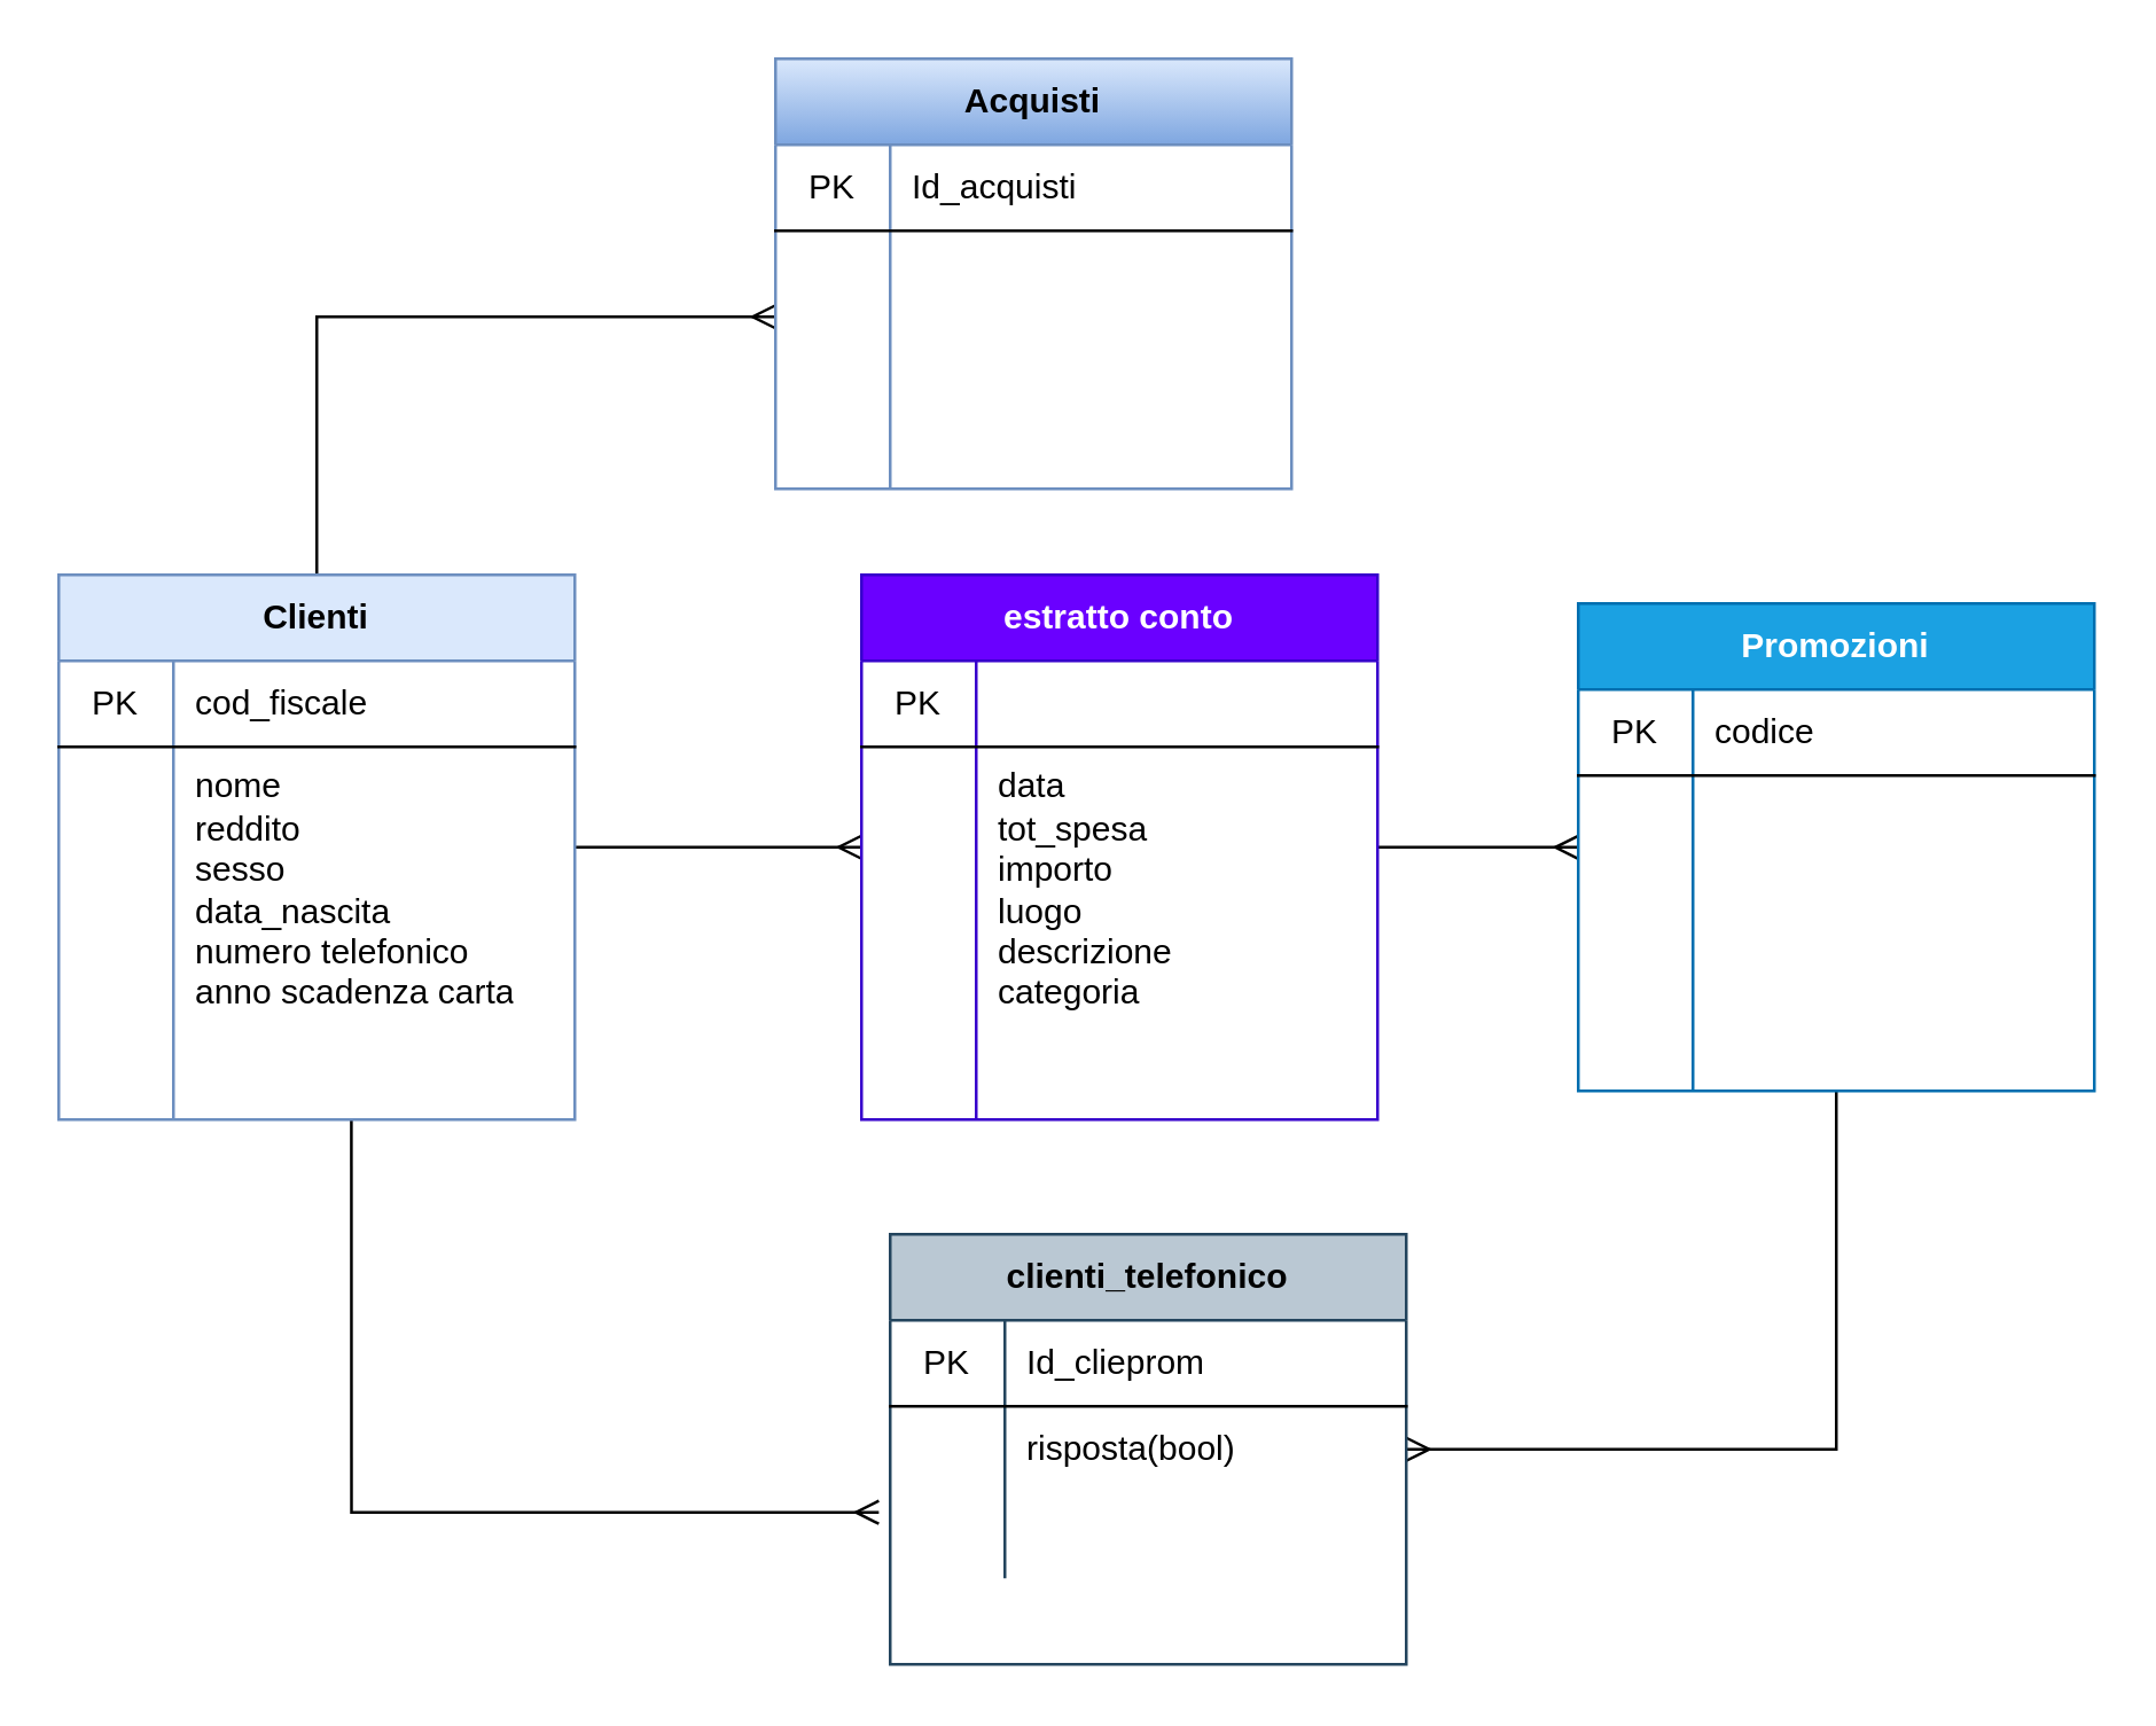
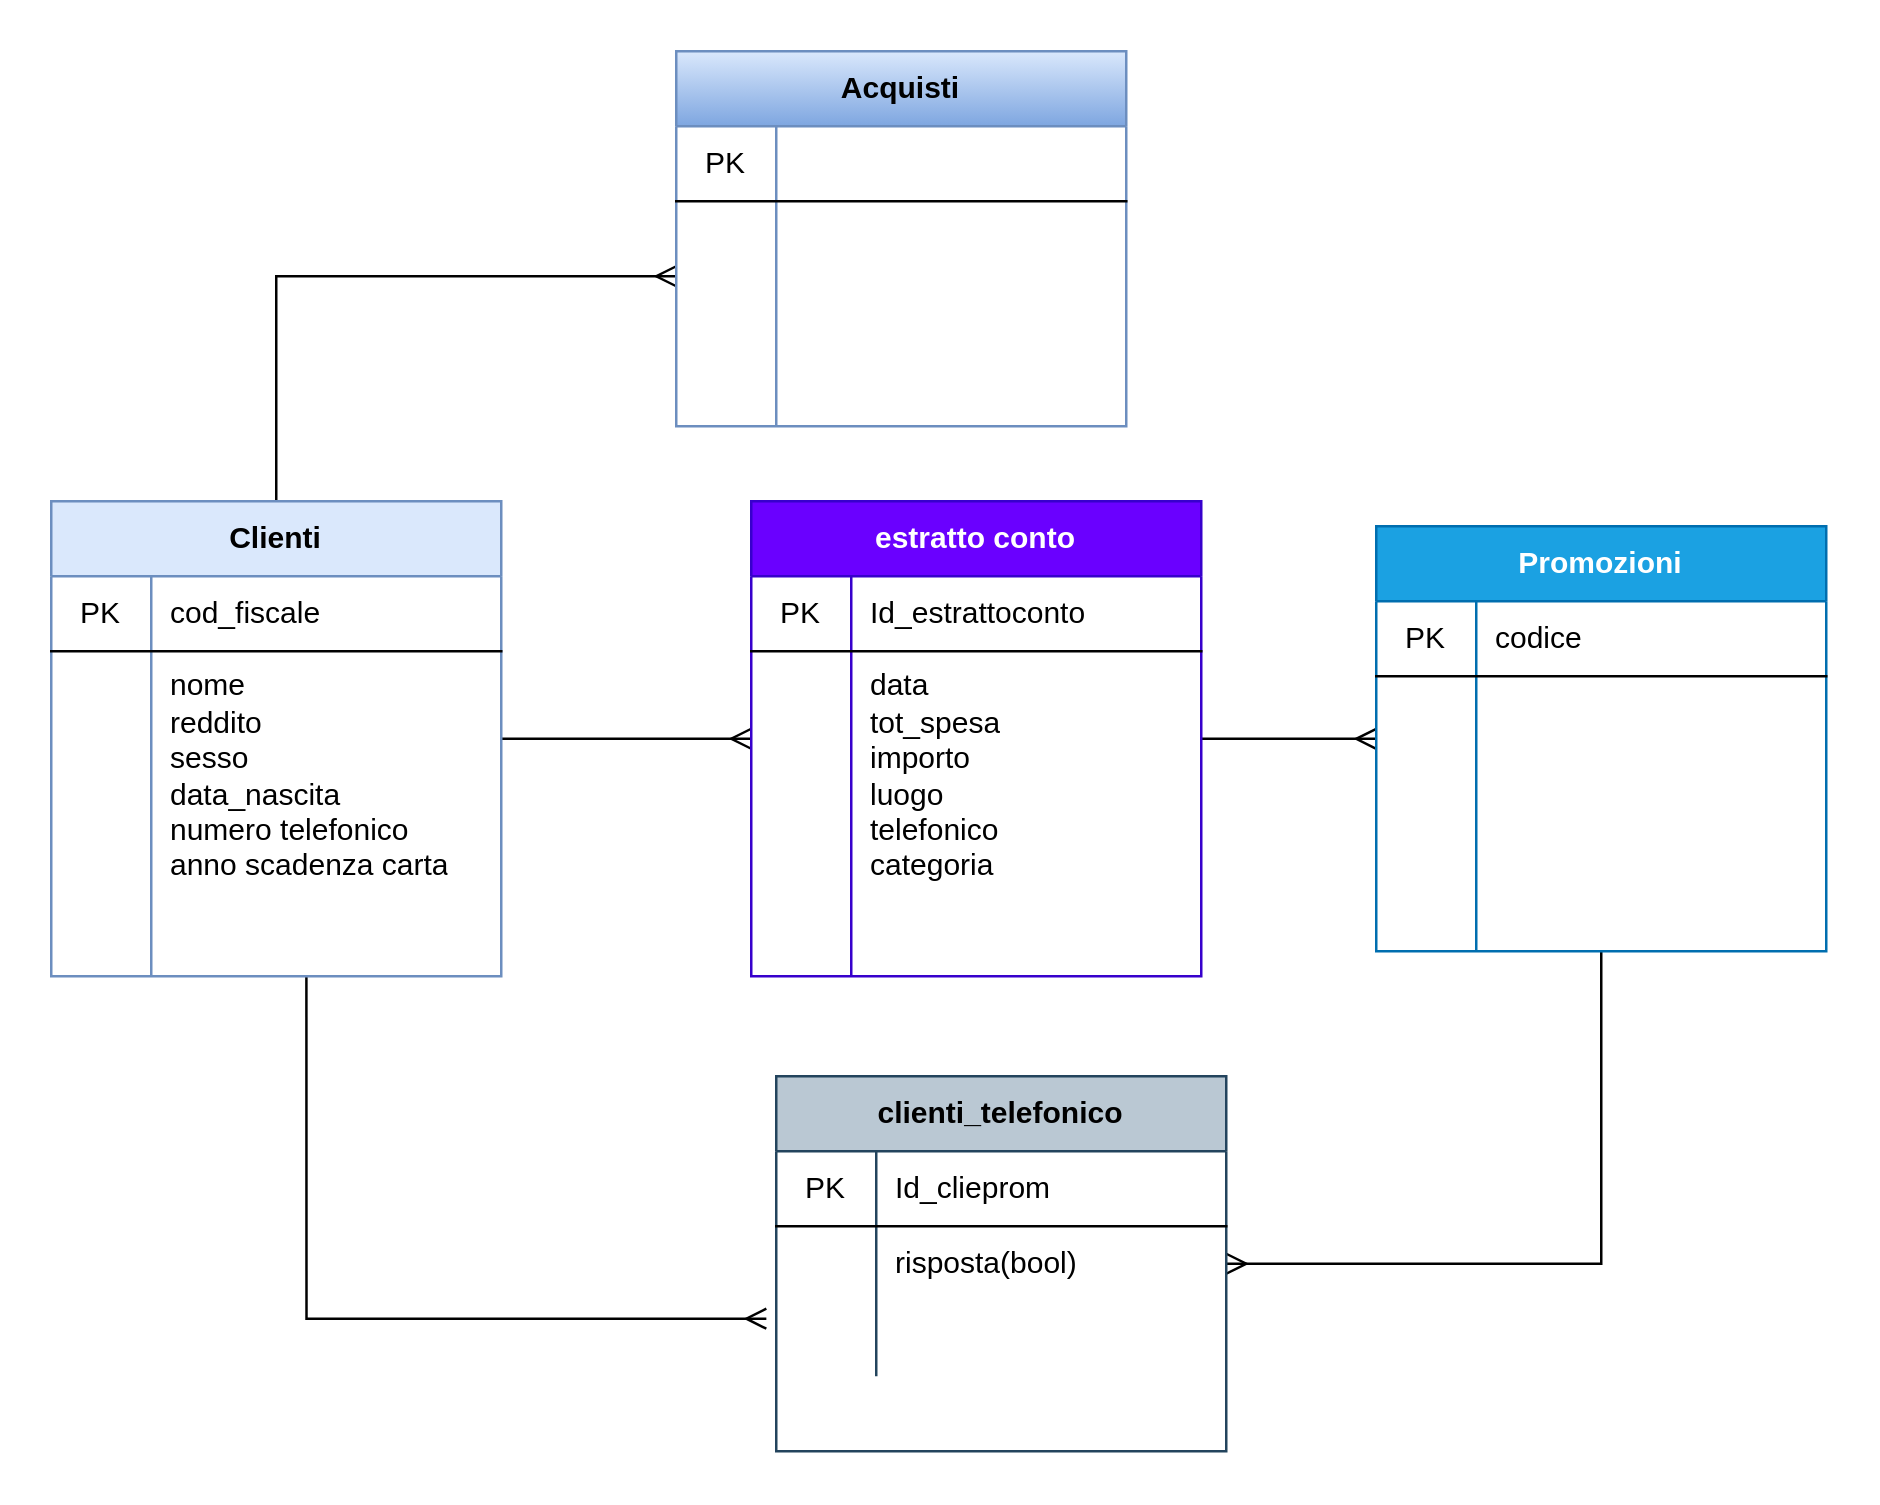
- <mxCell id="49" value="Id_acquisti" style="shape=partialRectangle;html=1;whiteSpace=wrap;connectable=0;fillColor=none;top=0;left=0;bottom=0;right=0;align=left;spacingLeft=6;overflow=hidden;" vertex="1" parent="47"><mxGeometry x="40" width="140" height="30" as="geometry" /></mxCell>
+ <mxCell id="19" value="&lt;font style=&quot;vertical-align: inherit&quot;&gt;&lt;font style=&quot;vertical-align: inherit&quot;&gt;Id_estrattoconto&lt;/font&gt;&lt;/font&gt;" style="shape=partialRectangle;html=1;whiteSpace=wrap;connectable=0;fillColor=none;top=0;left=0;bottom=0;right=0;align=left;spacingLeft=6;overflow=hidden;" vertex="1" parent="17"><mxGeometry x="40" width="140" height="30" as="geometry" /></mxCell>
- <mxCell id="22" value="&lt;font style=&quot;vertical-align: inherit&quot;&gt;&lt;font style=&quot;vertical-align: inherit&quot;&gt;&lt;font style=&quot;vertical-align: inherit&quot;&gt;&lt;font style=&quot;vertical-align: inherit&quot;&gt;data &lt;/font&gt;&lt;/font&gt;&lt;br&gt;&lt;font style=&quot;vertical-align: inherit&quot;&gt;&lt;font style=&quot;vertical-align: inherit&quot;&gt;tot_spesa &lt;/font&gt;&lt;/font&gt;&lt;br&gt;&lt;font style=&quot;vertical-align: inherit&quot;&gt;&lt;font style=&quot;vertical-align: inherit&quot;&gt;importo &lt;/font&gt;&lt;/font&gt;&lt;br&gt;&lt;font style=&quot;vertical-align: inherit&quot;&gt;&lt;font style=&quot;vertical-align: inherit&quot;&gt;luogo&lt;br&gt;&lt;/font&gt;&lt;/font&gt;&lt;font style=&quot;vertical-align: inherit&quot;&gt;&lt;font style=&quot;vertical-align: inherit&quot;&gt;descrizione&lt;br&gt;&lt;/font&gt;&lt;/font&gt;&lt;font style=&quot;vertical-align: inherit&quot;&gt;&lt;font style=&quot;vertical-align: inherit&quot;&gt;categoria&lt;/font&gt;&lt;/font&gt;&lt;br&gt;&lt;/font&gt;&lt;/font&gt;" style="shape=partialRectangle;html=1;whiteSpace=wrap;connectable=0;fillColor=none;top=0;left=0;bottom=0;right=0;align=left;spacingLeft=6;overflow=hidden;" vertex="1" parent="20"><mxGeometry x="40" width="140" height="100" as="geometry" /></mxCell>
+ <mxCell id="22" value="&lt;font style=&quot;vertical-align: inherit&quot;&gt;&lt;font style=&quot;vertical-align: inherit&quot;&gt;&lt;font style=&quot;vertical-align: inherit&quot;&gt;&lt;font style=&quot;vertical-align: inherit&quot;&gt;data &lt;/font&gt;&lt;/font&gt;&lt;br&gt;&lt;font style=&quot;vertical-align: inherit&quot;&gt;&lt;font style=&quot;vertical-align: inherit&quot;&gt;tot_spesa &lt;/font&gt;&lt;/font&gt;&lt;br&gt;&lt;font style=&quot;vertical-align: inherit&quot;&gt;&lt;font style=&quot;vertical-align: inherit&quot;&gt;importo &lt;/font&gt;&lt;/font&gt;&lt;br&gt;&lt;font style=&quot;vertical-align: inherit&quot;&gt;&lt;font style=&quot;vertical-align: inherit&quot;&gt;luogo&lt;br&gt;&lt;/font&gt;&lt;/font&gt;&lt;font style=&quot;vertical-align: inherit&quot;&gt;&lt;font style=&quot;vertical-align: inherit&quot;&gt;telefonico&lt;br&gt;&lt;/font&gt;&lt;/font&gt;&lt;font style=&quot;vertical-align: inherit&quot;&gt;&lt;font style=&quot;vertical-align: inherit&quot;&gt;categoria&lt;/font&gt;&lt;/font&gt;&lt;br&gt;&lt;/font&gt;&lt;/font&gt;" style="shape=partialRectangle;html=1;whiteSpace=wrap;connectable=0;fillColor=none;top=0;left=0;bottom=0;right=0;align=left;spacingLeft=6;overflow=hidden;" vertex="1" parent="20"><mxGeometry x="40" width="140" height="100" as="geometry" /></mxCell>
